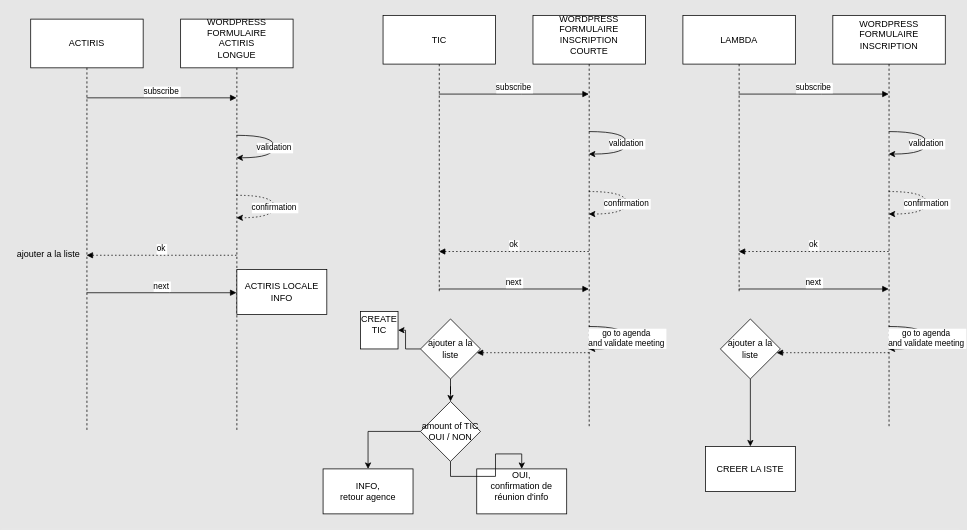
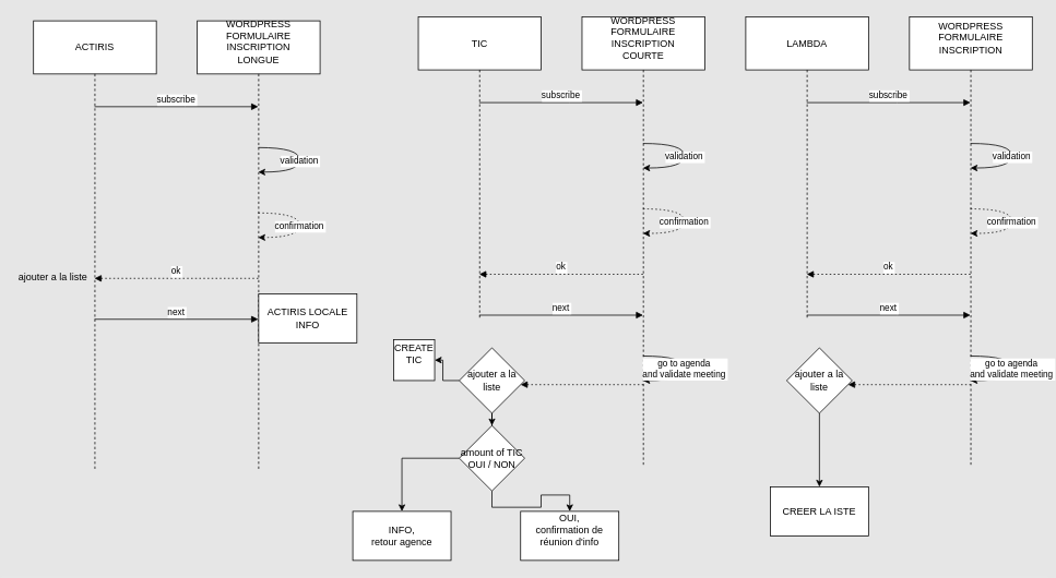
- <mxCell id="4" value="WORDPRESS&#10;FORMULAIRE&#10;ACTIRIS&#10;LONGUE&#10;" style="shape=umlLifeline;perimeter=lifelinePerimeter;whiteSpace=wrap;container=1;dropTarget=0;collapsible=0;recursiveResize=0;outlineConnect=0;portConstraint=eastwest;newEdgeStyle={&quot;edgeStyle&quot;:&quot;elbowEdgeStyle&quot;,&quot;elbow&quot;:&quot;vertical&quot;,&quot;curved&quot;:0,&quot;rounded&quot;:0};size=65;" parent="2" vertex="1"><mxGeometry x="200" width="150" height="550" as="geometry" /></mxCell>
+ <mxCell id="4" value="WORDPRESS&#10;FORMULAIRE&#10;INSCRIPTION&#10;LONGUE&#10;" style="shape=umlLifeline;perimeter=lifelinePerimeter;whiteSpace=wrap;container=1;dropTarget=0;collapsible=0;recursiveResize=0;outlineConnect=0;portConstraint=eastwest;newEdgeStyle={&quot;edgeStyle&quot;:&quot;elbowEdgeStyle&quot;,&quot;elbow&quot;:&quot;vertical&quot;,&quot;curved&quot;:0,&quot;rounded&quot;:0};size=65;" parent="2" vertex="1"><mxGeometry x="200" width="150" height="550" as="geometry" /></mxCell>
- <mxCell id="24" value="&lt;div&gt;amount of TIC&lt;/div&gt;&lt;div&gt;OUI / NON&lt;br&gt;&lt;/div&gt;" style="rhombus;whiteSpace=wrap;html=1;" vertex="1" parent="12"><mxGeometry x="50" y="515" width="80" height="80" as="geometry" /></mxCell>
+ <mxCell id="24" value="&lt;div&gt;amount of TIC&lt;/div&gt;&lt;div&gt;OUI / NON&lt;br&gt;&lt;/div&gt;" style="rhombus;whiteSpace=wrap;html=1;" vertex="1" parent="12"><mxGeometry x="50" y="500" width="80" height="80" as="geometry" /></mxCell>
